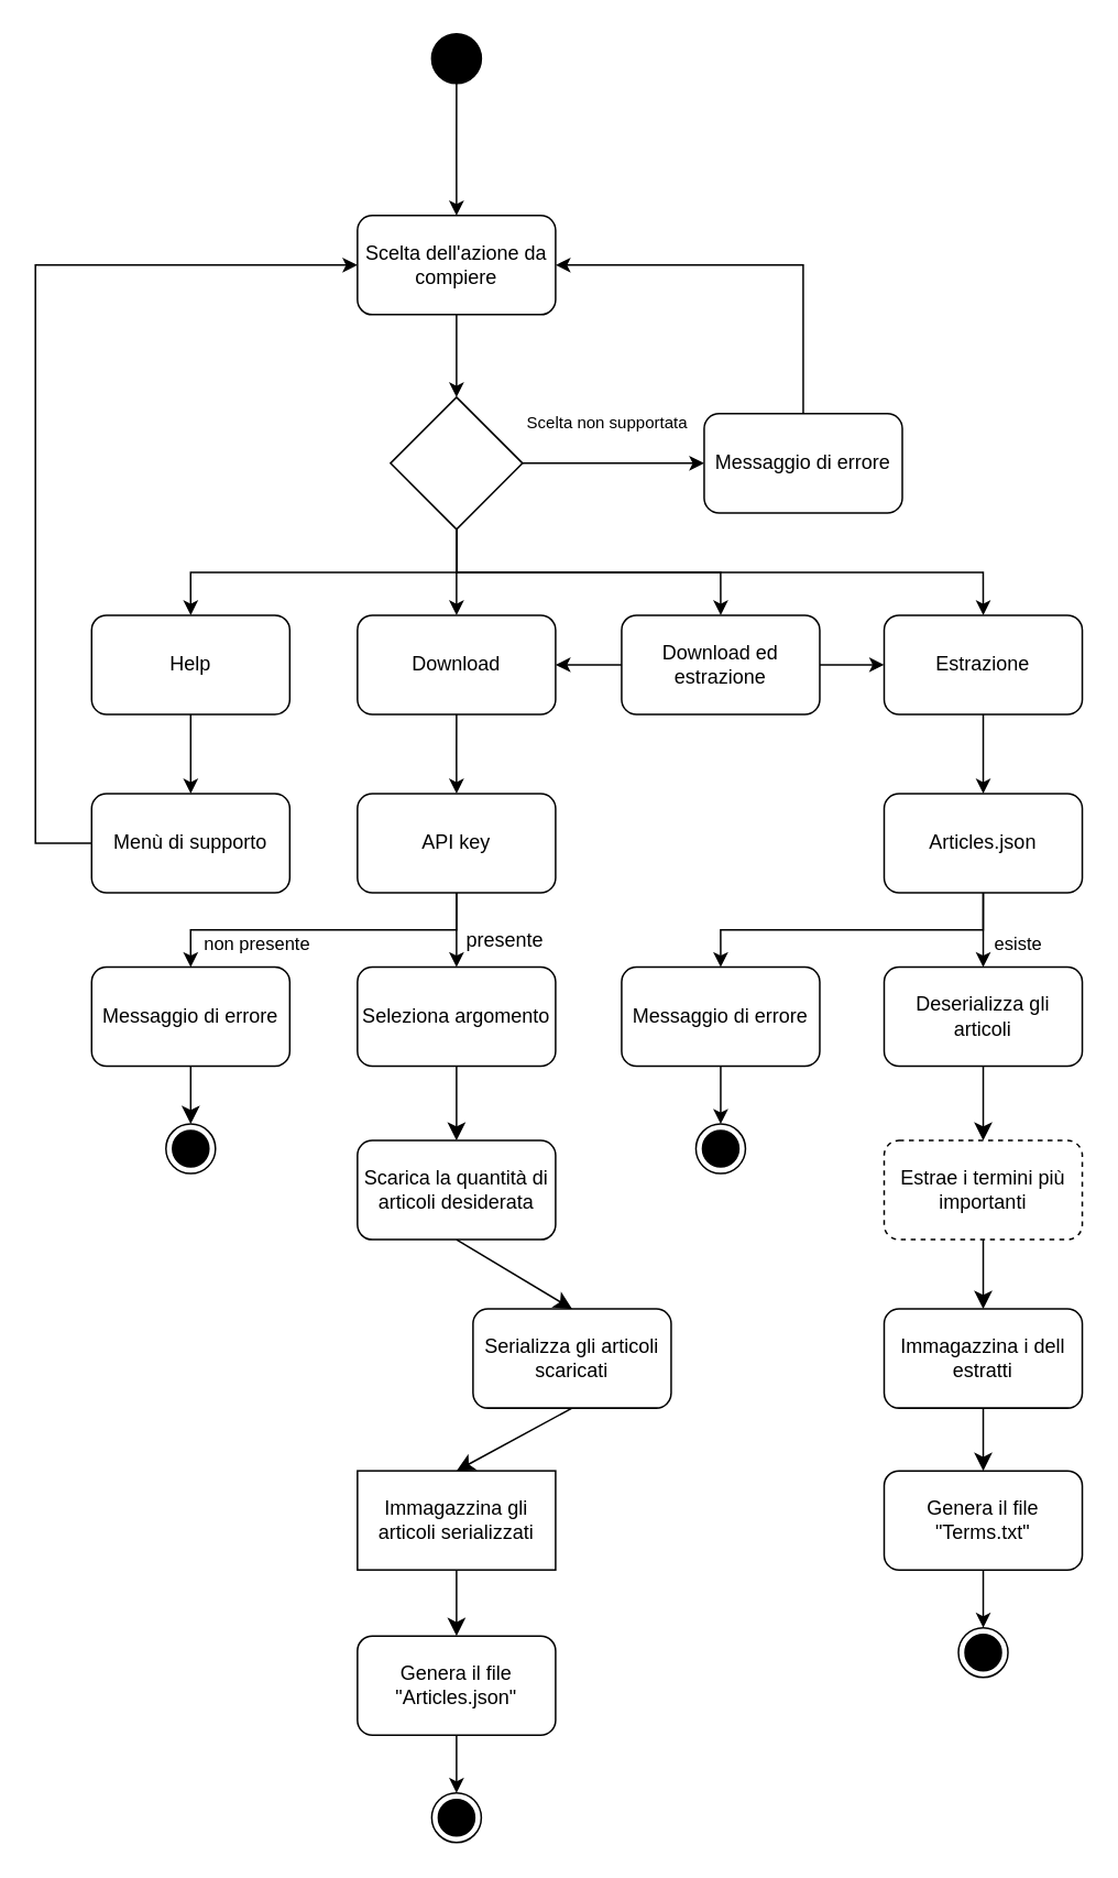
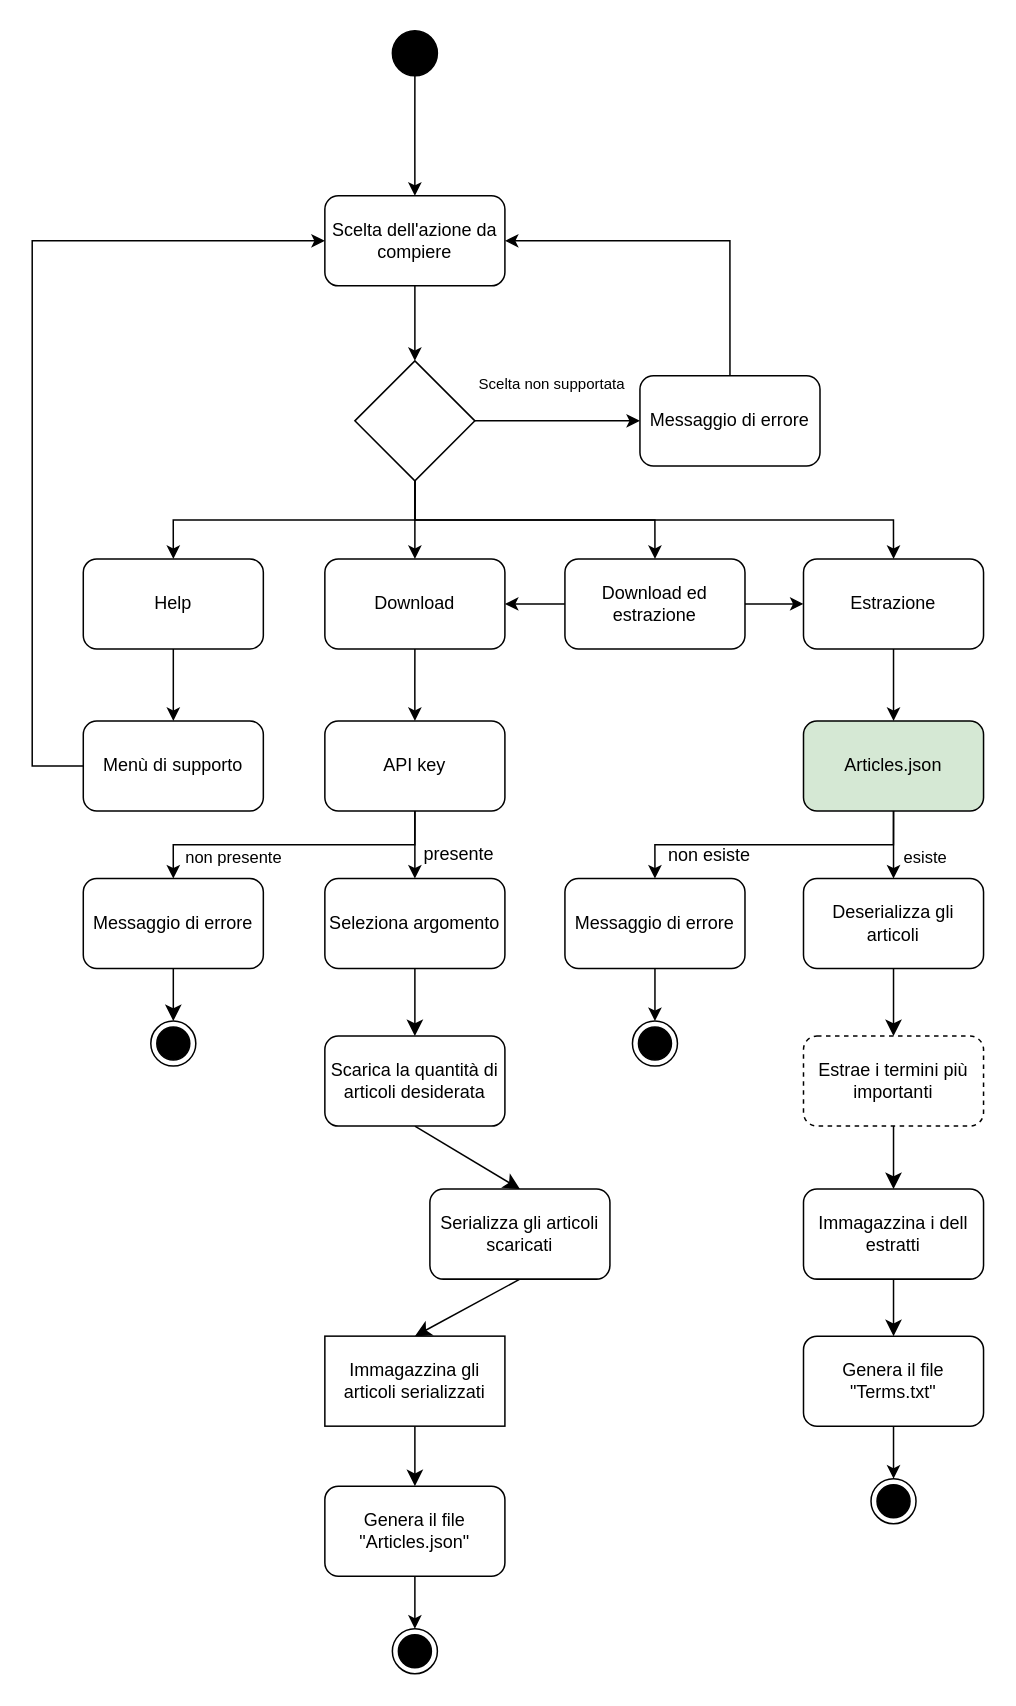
- <mxCell id="47" value="Articles.json" style="rounded=1;whiteSpace=wrap;html=1;" parent="1" vertex="1"><mxGeometry x="534.94" y="480" width="120" height="60" as="geometry" /></mxCell>
+ <mxCell id="47" value="Articles.json" style="rounded=1;whiteSpace=wrap;html=1;fillColor=#d5e8d4;" parent="1" vertex="1"><mxGeometry x="534.94" y="480" width="120" height="60" as="geometry" /></mxCell>
+ <mxCell id="52" value="non esiste" style="text;html=1;align=center;verticalAlign=middle;resizable=0;points=[];autosize=1;strokeColor=none;fillColor=none;" parent="1" vertex="1"><mxGeometry x="431.94" y="555" width="80" height="30" as="geometry" /></mxCell>
